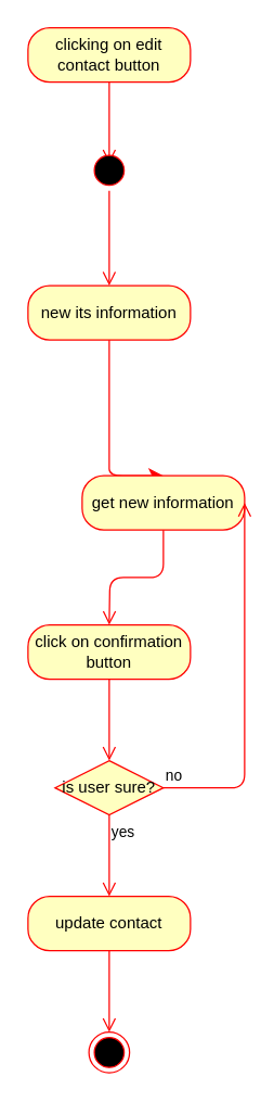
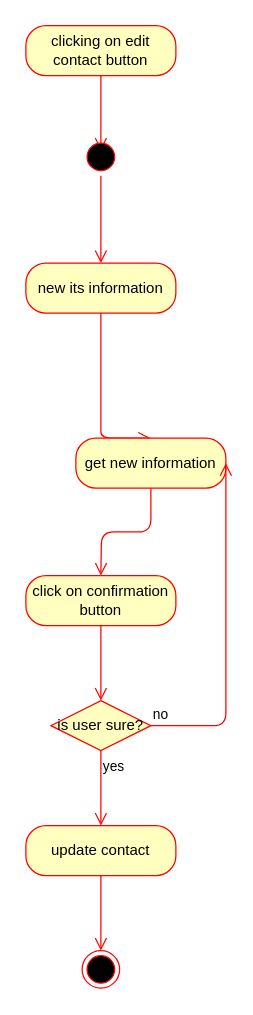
- <mxCell id="7" value="" style="edgeStyle=orthogonalEdgeStyle;html=1;verticalAlign=bottom;endArrow=classic;endSize=8;strokeColor=#ff0000;entryX=0.5;entryY=0;entryDx=0;entryDy=0;" edge="1" parent="1" source="6" target="8"><mxGeometry relative="1" as="geometry"><mxPoint x="280" y="370" as="targetPoint" /><Array as="points"><mxPoint x="80" y="330" /><mxPoint x="80" y="330" /></Array></mxGeometry></mxCell>
+ <mxCell id="7" value="" style="edgeStyle=orthogonalEdgeStyle;html=1;verticalAlign=bottom;endArrow=open;endSize=8;strokeColor=#ff0000;entryX=0.5;entryY=0;entryDx=0;entryDy=0;" edge="1" parent="1" source="6" target="8"><mxGeometry relative="1" as="geometry"><mxPoint x="280" y="370" as="targetPoint" /><Array as="points"><mxPoint x="80" y="330" /><mxPoint x="80" y="330" /></Array></mxGeometry></mxCell>
